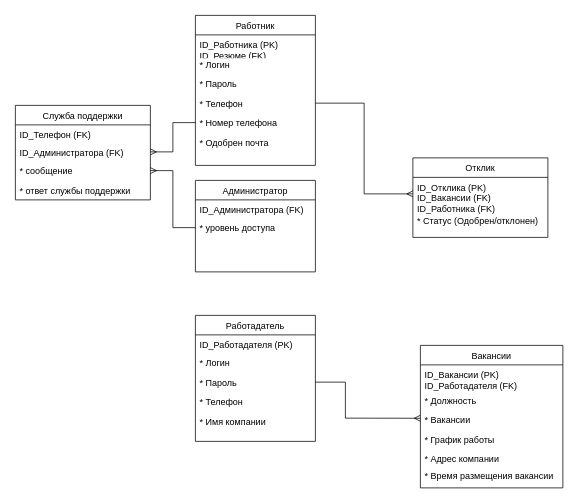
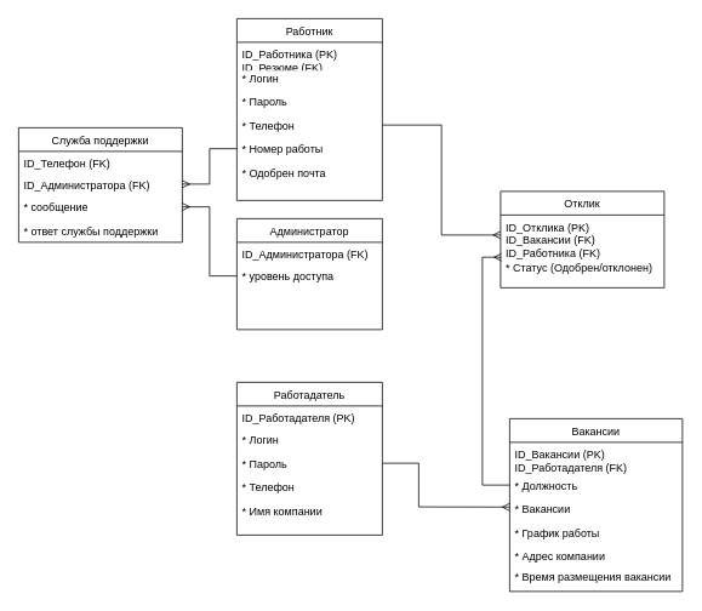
- <mxCell id="7" value="* Номер телефона" style="text;align=left;verticalAlign=top;spacingLeft=4;spacingRight=4;overflow=hidden;rotatable=0;points=[[0,0.5],[1,0.5]];portConstraint=eastwest;" parent="2" vertex="1"><mxGeometry y="130" width="160" height="26" as="geometry" /></mxCell>
+ <mxCell id="7" value="* Номер работы" style="text;align=left;verticalAlign=top;spacingLeft=4;spacingRight=4;overflow=hidden;rotatable=0;points=[[0,0.5],[1,0.5]];portConstraint=eastwest;" parent="2" vertex="1"><mxGeometry y="130" width="160" height="26" as="geometry" /></mxCell>
+ <mxCell id="27" style="edgeStyle=orthogonalEdgeStyle;rounded=0;orthogonalLoop=1;jettySize=auto;html=1;exitX=0;exitY=0.5;exitDx=0;exitDy=0;entryX=0.005;entryY=0.093;entryDx=0;entryDy=0;entryPerimeter=0;endArrow=ERmany;endFill=0;" parent="1" source="14" target="11" edge="1"><mxGeometry relative="1" as="geometry" /></mxCell>
